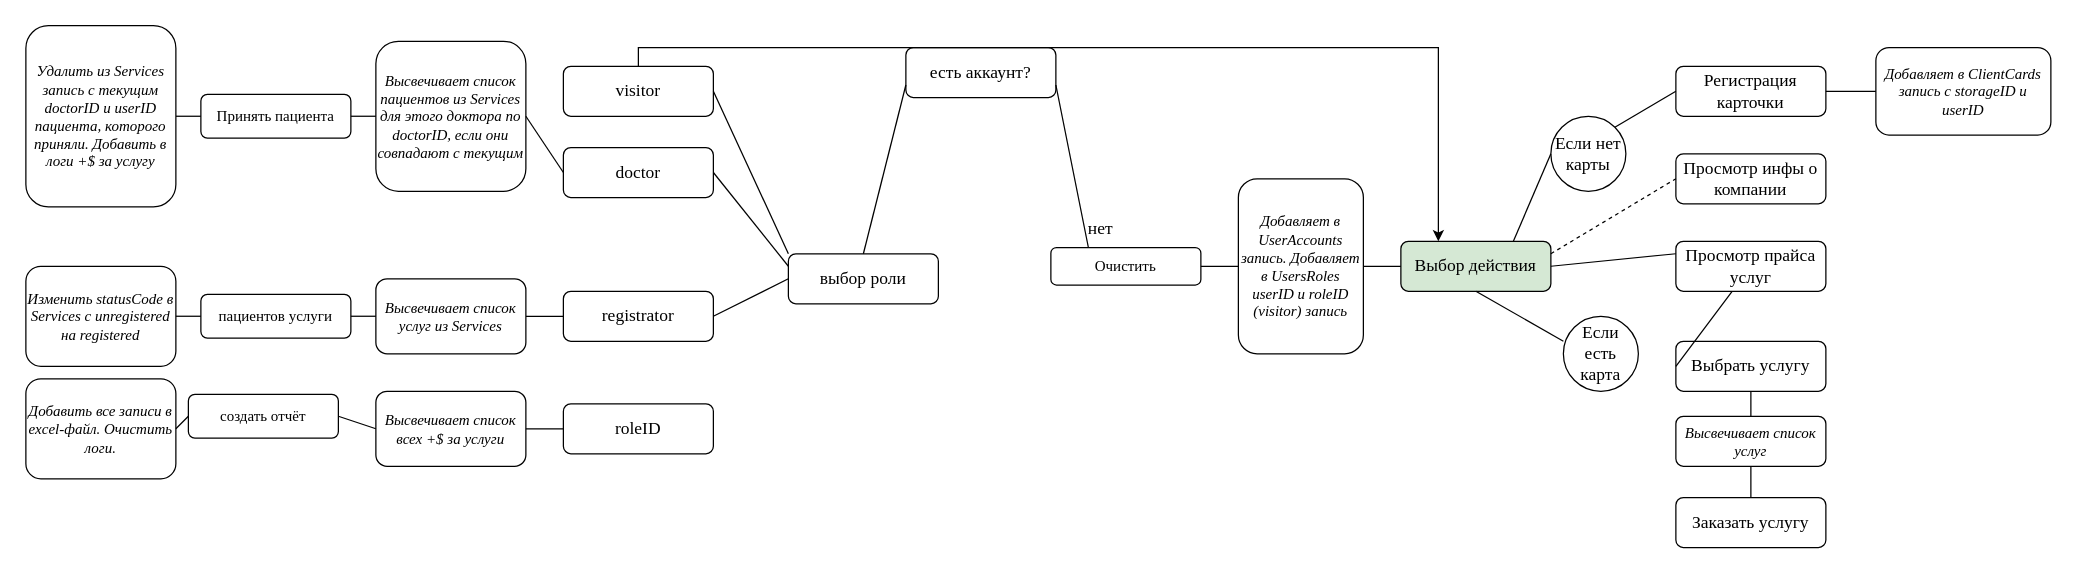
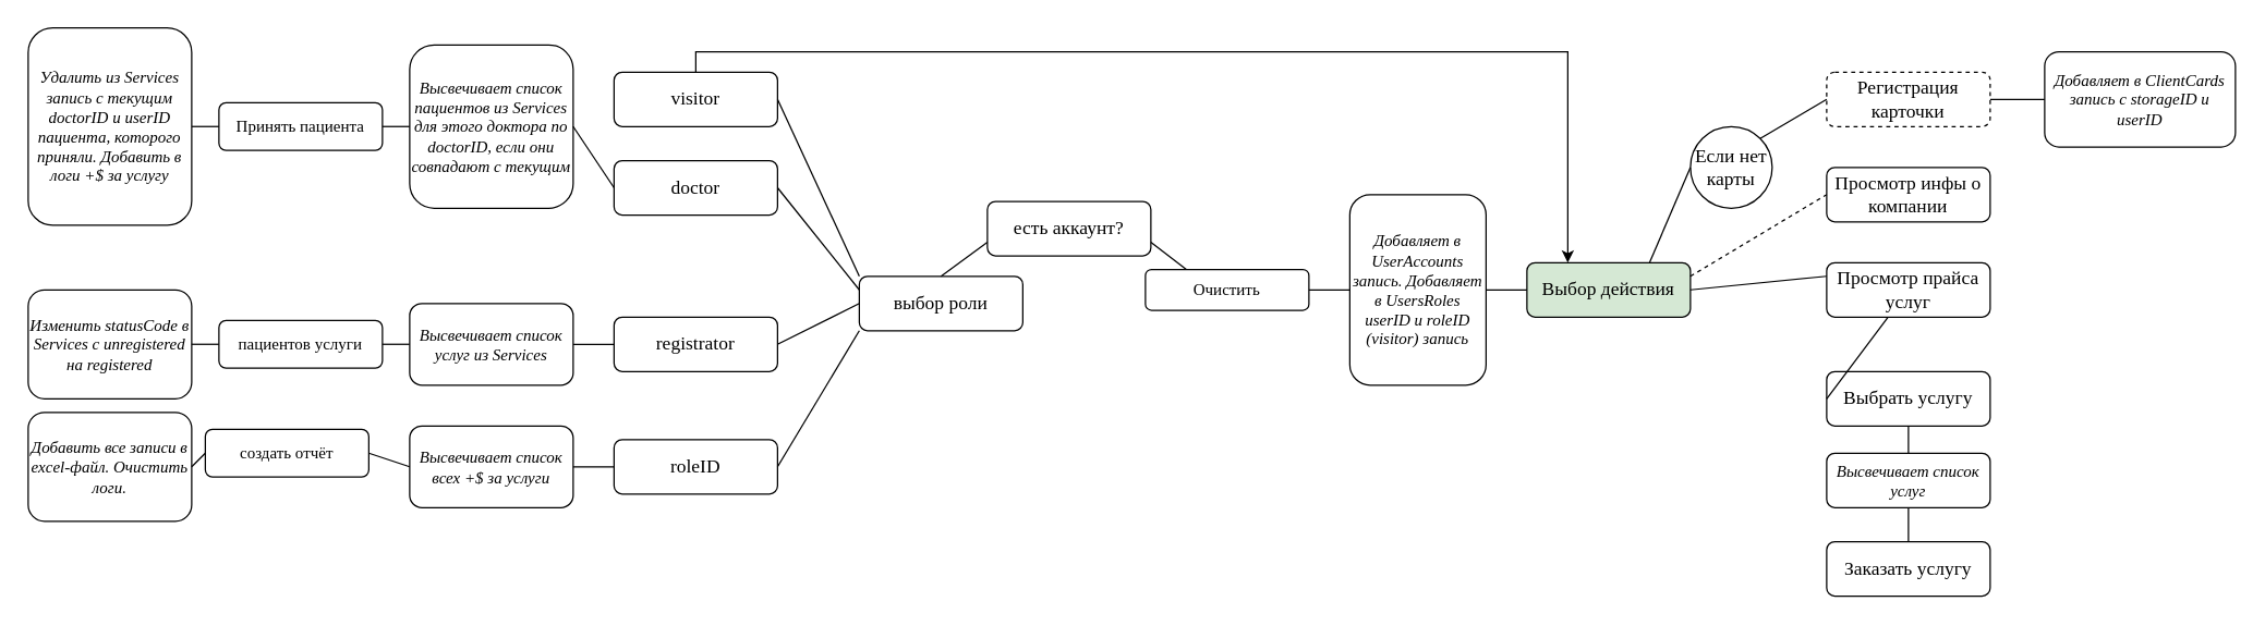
- <mxCell id="2" value="&lt;font face=&quot;Lucida Console&quot; style=&quot;font-size: 14px;&quot;&gt;есть аккаунт?&lt;/font&gt;" style="rounded=1;whiteSpace=wrap;html=1;" vertex="1" parent="1"><mxGeometry x="724" y="37.5" width="120" height="40" as="geometry" /></mxCell>
+ <mxCell id="2" value="&lt;font face=&quot;Lucida Console&quot; style=&quot;font-size: 14px;&quot;&gt;есть аккаунт?&lt;/font&gt;" style="rounded=1;whiteSpace=wrap;html=1;" vertex="1" parent="1"><mxGeometry x="724" y="147.5" width="120" height="40" as="geometry" /></mxCell>
- <mxCell id="8" value="&lt;font face=&quot;Lucida Console&quot;&gt;&lt;span style=&quot;font-size: 14px;&quot;&gt;Регистрация карточки&lt;/span&gt;&lt;/font&gt;" style="rounded=1;whiteSpace=wrap;html=1;" vertex="1" parent="1"><mxGeometry x="1340" y="52.5" width="120" height="40" as="geometry" /></mxCell>
+ <mxCell id="8" value="&lt;font face=&quot;Lucida Console&quot;&gt;&lt;span style=&quot;font-size: 14px;&quot;&gt;Регистрация карточки&lt;/span&gt;&lt;/font&gt;" style="rounded=1;whiteSpace=wrap;html=1;dashed=1;" vertex="1" parent="1"><mxGeometry x="1340" y="52.5" width="120" height="40" as="geometry" /></mxCell>
- <mxCell id="7" value="нет" style="text;html=1;strokeColor=none;fillColor=none;align=center;verticalAlign=middle;whiteSpace=wrap;rounded=0;fontFamily=Lucida Console;fontSize=14;" vertex="1" parent="1"><mxGeometry x="850" y="167.5" width="60" height="30" as="geometry" /></mxCell>
- <mxCell id="14" value="" style="endArrow=none;html=1;rounded=0;fontFamily=Lucida Console;fontSize=14;exitX=0;exitY=0.333;exitDx=0;exitDy=0;exitPerimeter=0;entryX=0.5;entryY=1;entryDx=0;entryDy=0;" edge="1" parent="1" source="13" target="5"><mxGeometry width="50" height="50" relative="1" as="geometry"><mxPoint x="1010" y="152.5" as="sourcePoint" /><mxPoint x="1060" y="102.5" as="targetPoint" /></mxGeometry></mxCell>
- <mxCell id="13" value="Если есть карта" style="ellipse;whiteSpace=wrap;html=1;aspect=fixed;fontFamily=Lucida Console;fontSize=14;" vertex="1" parent="1"><mxGeometry x="1250" y="252.5" width="60" height="60" as="geometry" /></mxCell>
+ <mxCell id="36" value="" style="endArrow=none;html=1;rounded=0;fontFamily=Lucida Console;fontSize=12;entryX=0;entryY=1;entryDx=0;entryDy=0;exitX=1;exitY=0.5;exitDx=0;exitDy=0;" edge="1" parent="1" source="34" target="3"><mxGeometry width="50" height="50" relative="1" as="geometry"><mxPoint x="580" y="167.5" as="sourcePoint" /><mxPoint x="630" y="117.5" as="targetPoint" /></mxGeometry></mxCell>
